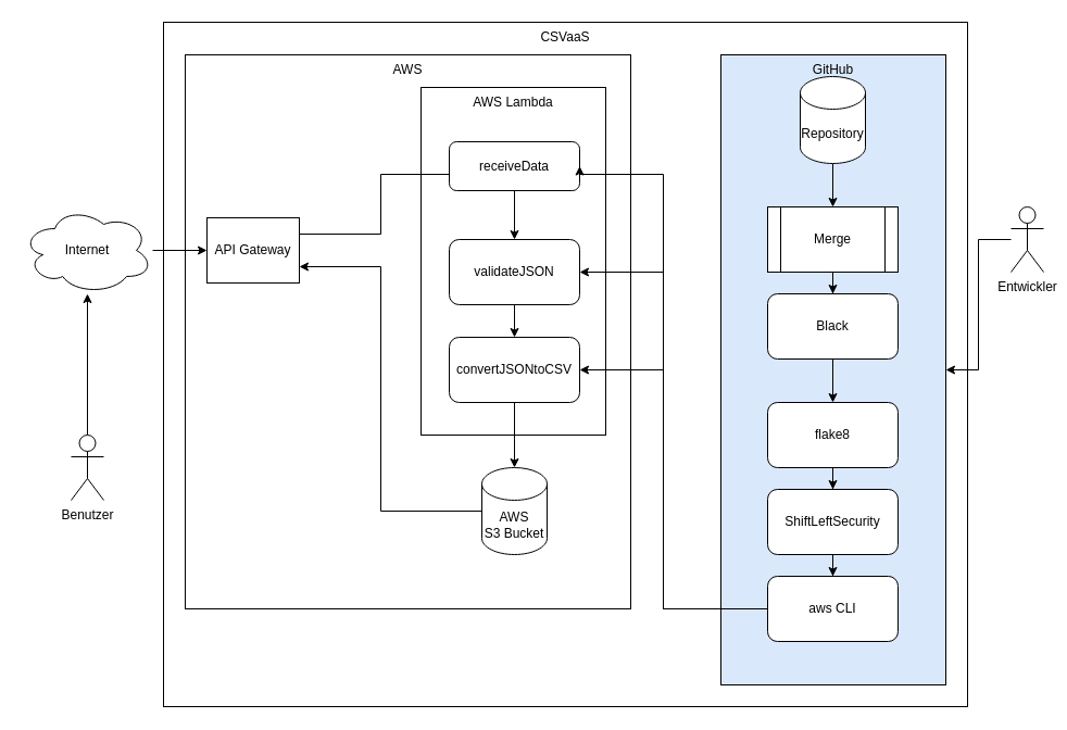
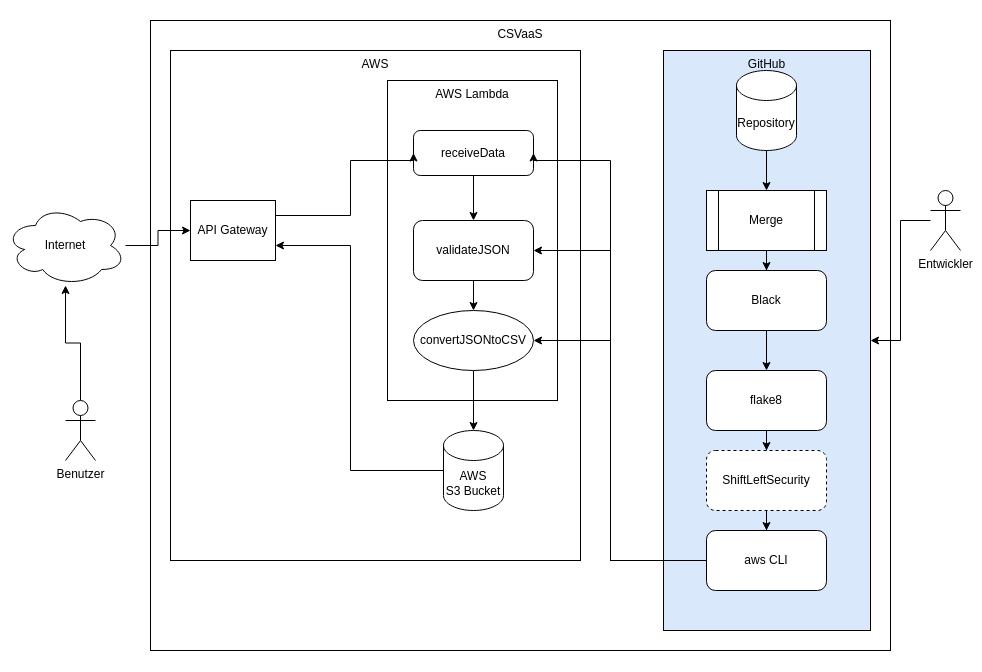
- <mxCell id="16" style="edgeStyle=orthogonalEdgeStyle;rounded=0;orthogonalLoop=1;jettySize=auto;html=1;exitX=1;exitY=0.25;exitDx=0;exitDy=0;entryX=0;entryY=0.5;entryDx=0;entryDy=0;endArrow=none;" edge="1" parent="1" source="4" target="9"><mxGeometry relative="1" as="geometry"><Array as="points"><mxPoint x="350" y="215" /><mxPoint x="350" y="160" /></Array></mxGeometry></mxCell>
+ <mxCell id="16" style="edgeStyle=orthogonalEdgeStyle;rounded=0;orthogonalLoop=1;jettySize=auto;html=1;exitX=1;exitY=0.25;exitDx=0;exitDy=0;entryX=0;entryY=0.5;entryDx=0;entryDy=0;" edge="1" parent="1" source="4" target="9"><mxGeometry relative="1" as="geometry"><Array as="points"><mxPoint x="350" y="215" /><mxPoint x="350" y="160" /></Array></mxGeometry></mxCell>
- <mxCell id="6" value="Internet" style="ellipse;shape=cloud;whiteSpace=wrap;html=1;" vertex="1" parent="1"><mxGeometry x="20" y="190" width="120" height="80" as="geometry" /></mxCell>
+ <mxCell id="6" value="Internet" style="ellipse;shape=cloud;whiteSpace=wrap;html=1;" vertex="1" parent="1"><mxGeometry x="5" y="205" width="120" height="80" as="geometry" /></mxCell>
- <mxCell id="13" value="convertJSONtoCSV" style="rounded=1;whiteSpace=wrap;html=1;" vertex="1" parent="1"><mxGeometry x="413" y="310" width="120" height="60" as="geometry" /></mxCell>
+ <mxCell id="13" value="convertJSONtoCSV" style="ellipse;whiteSpace=wrap;html=1;" vertex="1" parent="1"><mxGeometry x="413" y="310" width="120" height="60" as="geometry" /></mxCell>
- <mxCell id="29" value="ShiftLeftSecurity" style="rounded=1;whiteSpace=wrap;html=1;" vertex="1" parent="1"><mxGeometry x="706" y="450" width="120" height="60" as="geometry" /></mxCell>
+ <mxCell id="29" value="ShiftLeftSecurity" style="rounded=1;whiteSpace=wrap;html=1;dashed=1;" vertex="1" parent="1"><mxGeometry x="706" y="450" width="120" height="60" as="geometry" /></mxCell>
